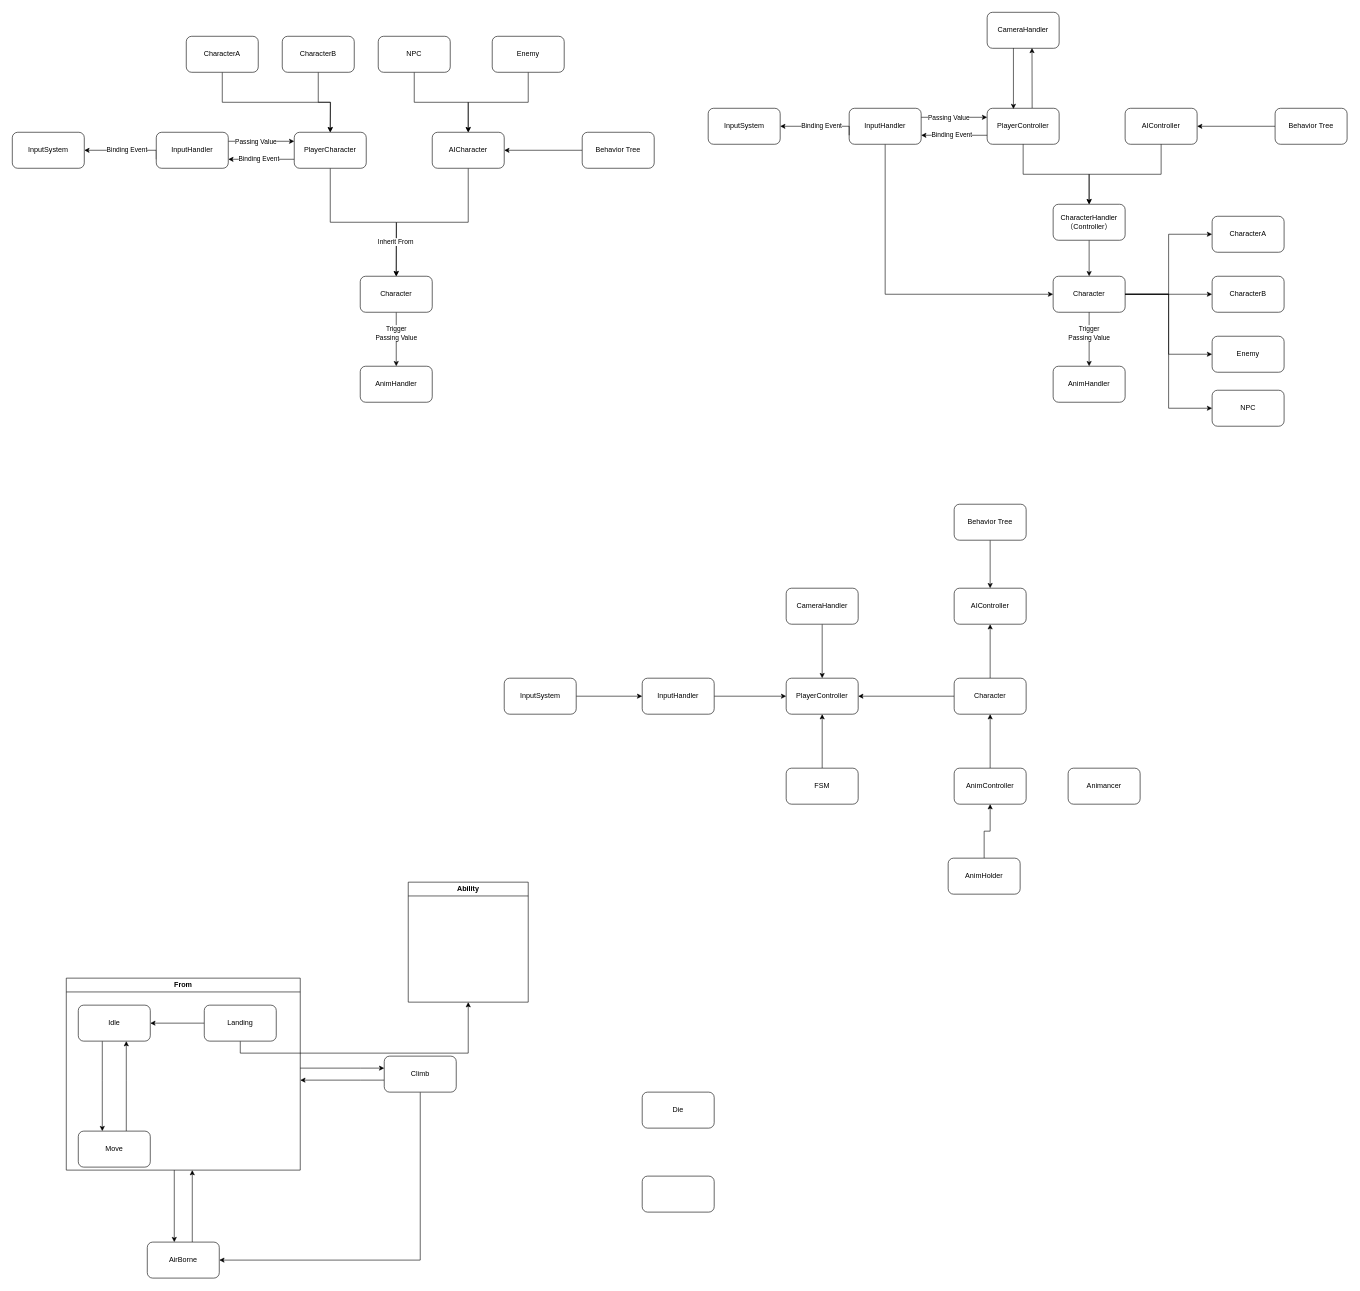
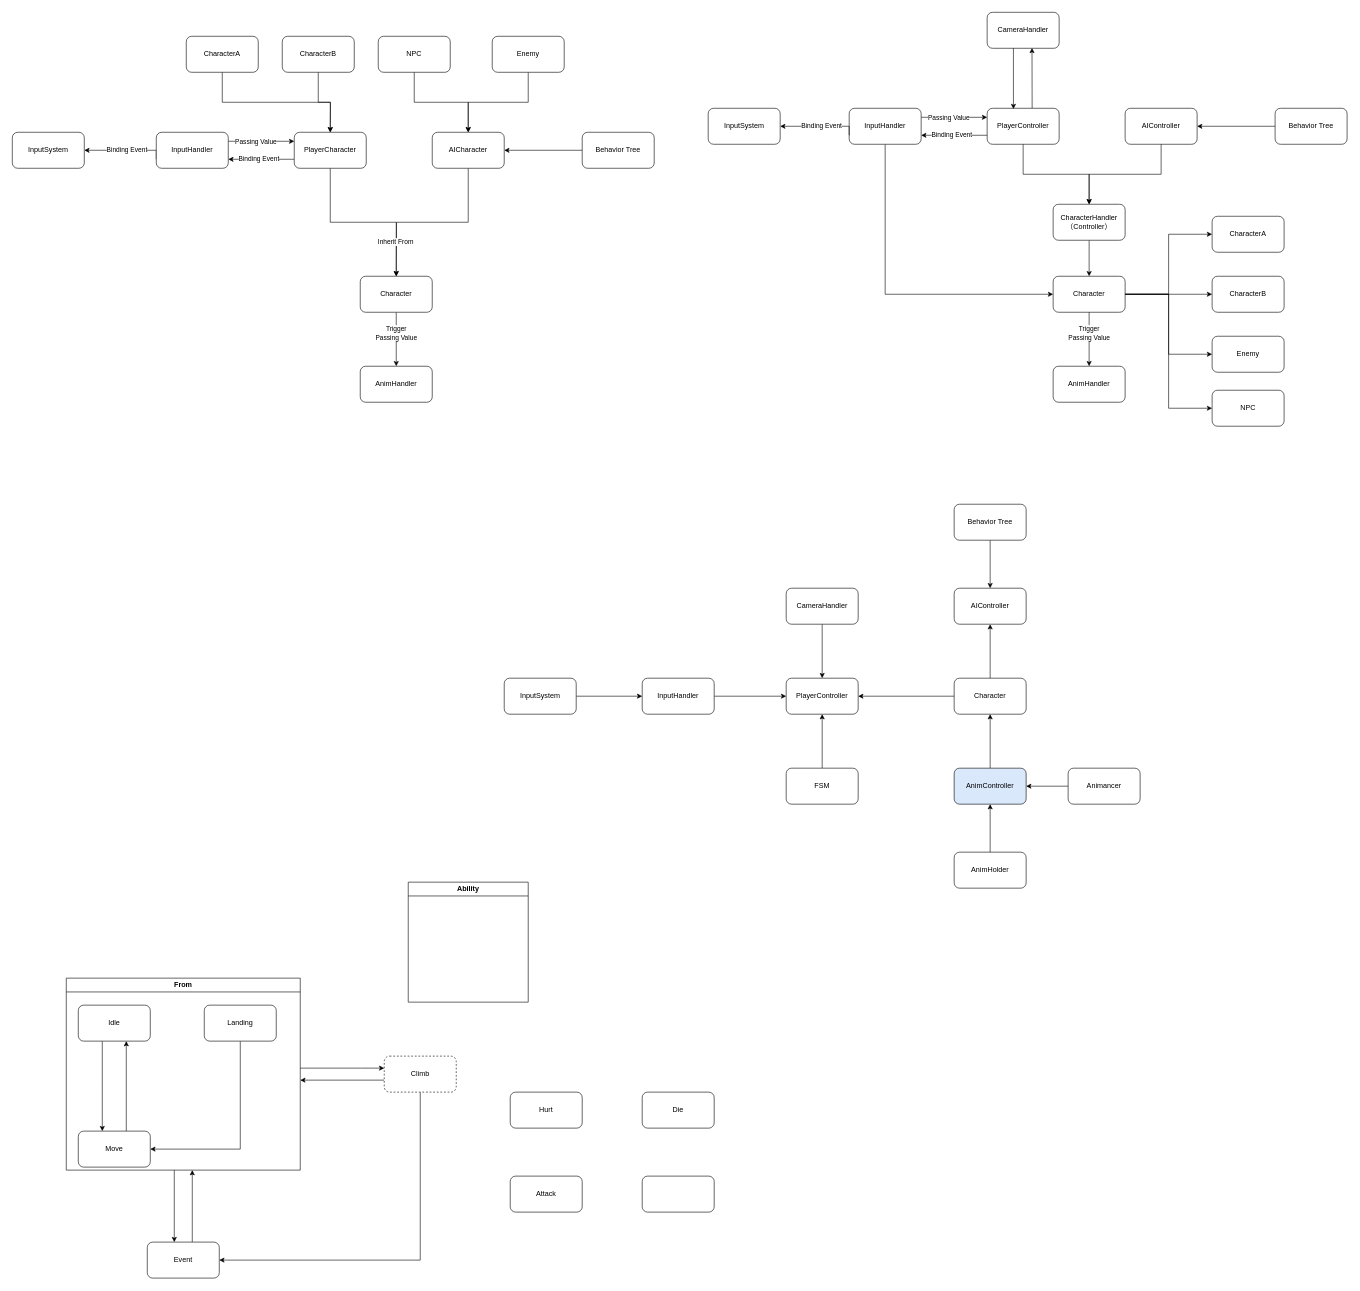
- <mxCell id="75" value="AnimController" style="rounded=1;whiteSpace=wrap;html=1;" parent="1" vertex="1"><mxGeometry x="1590" y="1280" width="120" height="60" as="geometry" /></mxCell>
+ <mxCell id="75" value="AnimController" style="rounded=1;whiteSpace=wrap;html=1;fillColor=#dae8fc;" parent="1" vertex="1"><mxGeometry x="1590" y="1280" width="120" height="60" as="geometry" /></mxCell>
+ <mxCell id="76" style="edgeStyle=orthogonalEdgeStyle;rounded=0;orthogonalLoop=1;jettySize=auto;html=1;exitX=0;exitY=0.5;exitDx=0;exitDy=0;" parent="1" source="77" target="75" edge="1"><mxGeometry relative="1" as="geometry" /></mxCell>
- <mxCell id="79" value="AnimHolder" style="rounded=1;whiteSpace=wrap;html=1;" parent="1" vertex="1"><mxGeometry x="1580" y="1430" width="120" height="60" as="geometry" /></mxCell>
+ <mxCell id="79" value="AnimHolder" style="rounded=1;whiteSpace=wrap;html=1;" parent="1" vertex="1"><mxGeometry x="1590" y="1420" width="120" height="60" as="geometry" /></mxCell>
- <mxCell id="97" style="edgeStyle=orthogonalEdgeStyle;rounded=0;orthogonalLoop=1;jettySize=auto;html=1;exitX=0.5;exitY=1;exitDx=0;exitDy=0;" edge="1" parent="91" source="98" target="100"><mxGeometry relative="1" as="geometry" /></mxCell>
+ <mxCell id="97" style="edgeStyle=orthogonalEdgeStyle;rounded=0;orthogonalLoop=1;jettySize=auto;html=1;entryX=1;entryY=0.5;entryDx=0;entryDy=0;exitX=0.5;exitY=1;exitDx=0;exitDy=0;" edge="1" parent="91" source="98" target="95"><mxGeometry relative="1" as="geometry" /></mxCell>
- <mxCell id="96" style="edgeStyle=orthogonalEdgeStyle;rounded=0;orthogonalLoop=1;jettySize=auto;html=1;" edge="1" parent="91" source="98" target="93"><mxGeometry relative="1" as="geometry" /></mxCell>
- <mxCell id="84" value="Climb" style="rounded=1;whiteSpace=wrap;html=1;" vertex="1" parent="1"><mxGeometry x="640" y="1760" width="120" height="60" as="geometry" /></mxCell>
+ <mxCell id="84" value="Climb" style="rounded=1;whiteSpace=wrap;html=1;dashed=1;" vertex="1" parent="1"><mxGeometry x="640" y="1760" width="120" height="60" as="geometry" /></mxCell>
+ <mxCell id="85" value="Hurt" style="rounded=1;whiteSpace=wrap;html=1;" vertex="1" parent="1"><mxGeometry x="850" y="1820" width="120" height="60" as="geometry" /></mxCell>
+ <mxCell id="99" value="Attack" style="rounded=1;whiteSpace=wrap;html=1;" vertex="1" parent="1"><mxGeometry x="850" y="1960" width="120" height="60" as="geometry" /></mxCell>
- <mxCell id="81" value="AirBorne" style="rounded=1;whiteSpace=wrap;html=1;" vertex="1" parent="1"><mxGeometry x="245" y="2070" width="120" height="60" as="geometry" /></mxCell>
+ <mxCell id="81" value="Event" style="rounded=1;whiteSpace=wrap;html=1;" vertex="1" parent="1"><mxGeometry x="245" y="2070" width="120" height="60" as="geometry" /></mxCell>
